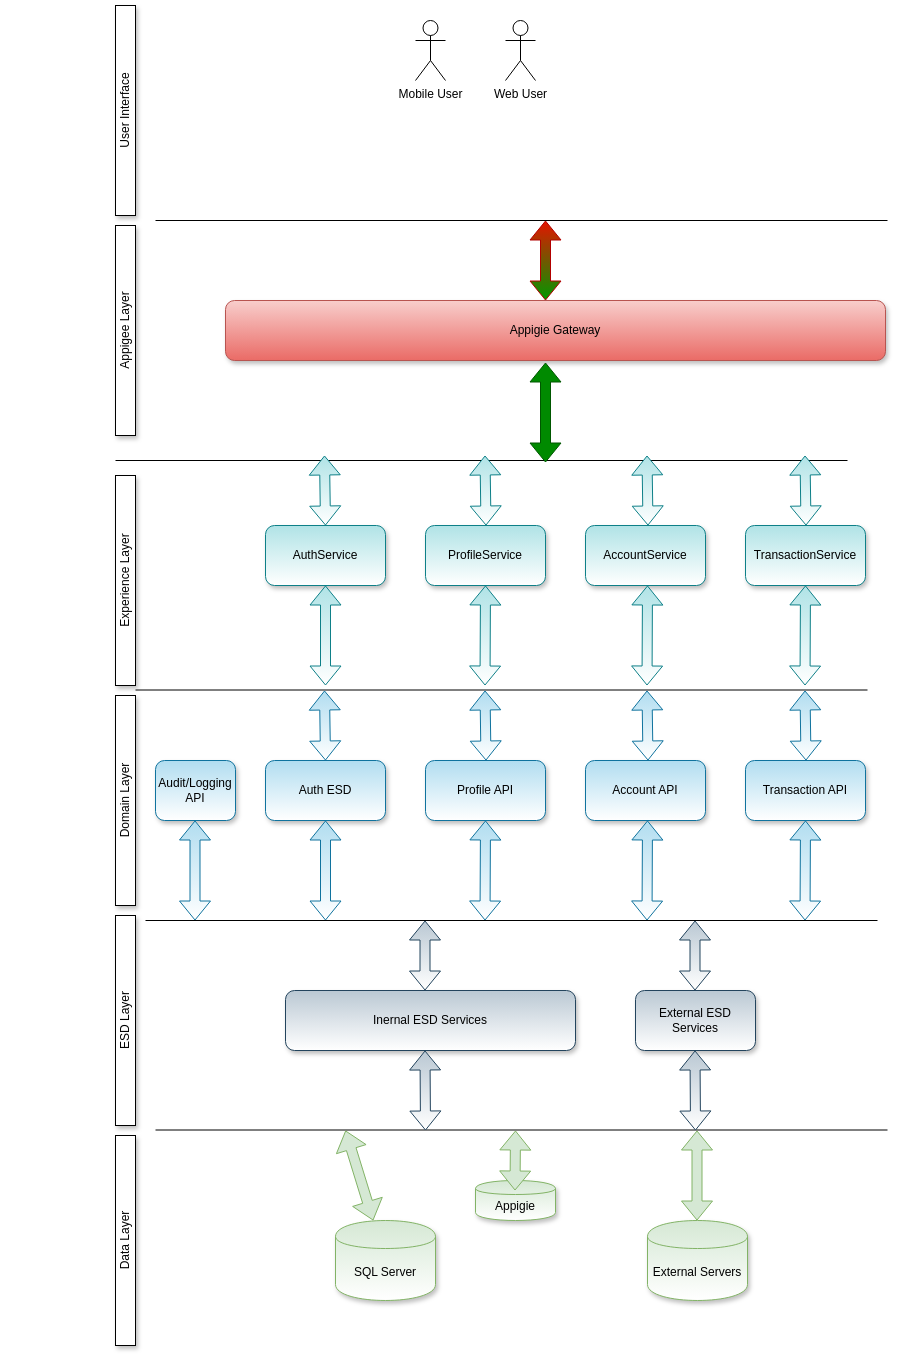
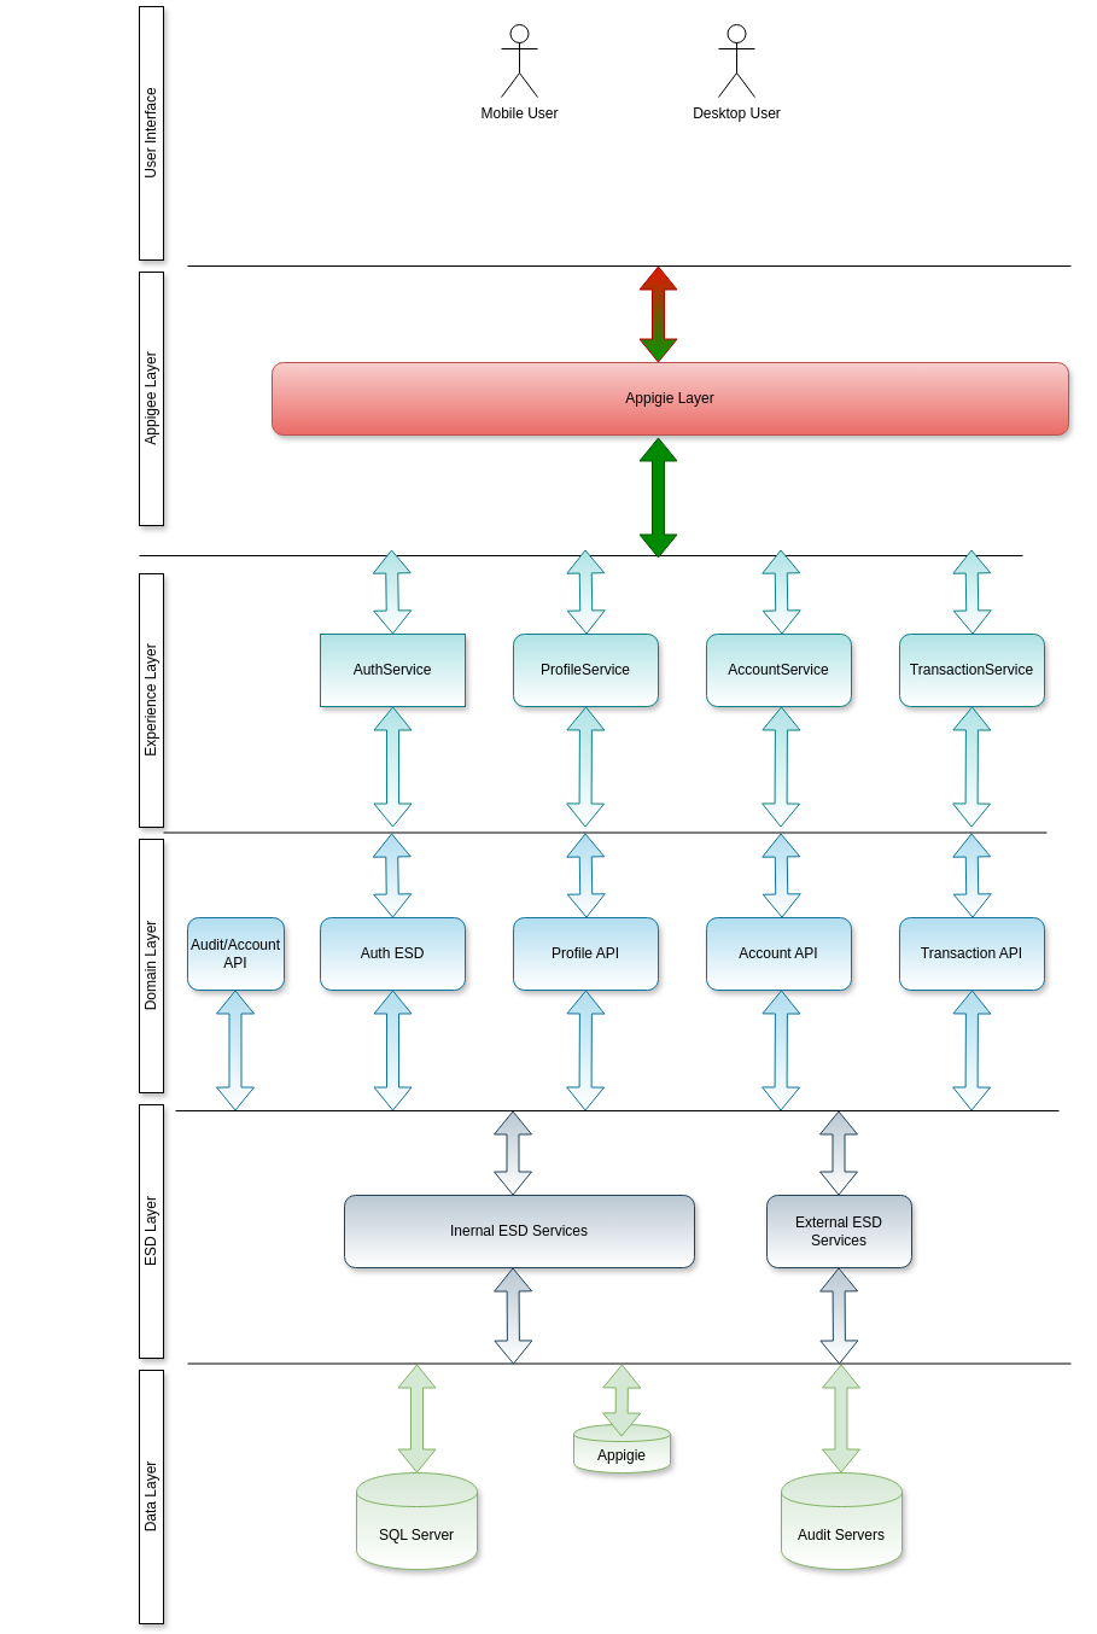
- <mxCell id="4" value="Web User" style="shape=umlActor;verticalLabelPosition=bottom;labelBackgroundColor=#ffffff;verticalAlign=top;html=1;outlineConnect=0;" parent="1" vertex="1"><mxGeometry x="505" y="20" width="30" height="60" as="geometry" /></mxCell>
+ <mxCell id="52" value="Desktop User" style="shape=umlActor;verticalLabelPosition=bottom;labelBackgroundColor=#ffffff;verticalAlign=top;html=1;outlineConnect=0;" parent="1" vertex="1"><mxGeometry x="595" y="20" width="30" height="60" as="geometry" /></mxCell>
- <mxCell id="51" value="Appigie Gateway" style="rounded=1;whiteSpace=wrap;html=1;fillColor=#f8cecc;strokeColor=#b85450;shadow=1;glass=0;comic=0;gradientColor=#ea6b66;" parent="1" vertex="1"><mxGeometry x="225" y="300" width="660" height="60" as="geometry" /></mxCell>
+ <mxCell id="51" value="Appigie Layer" style="rounded=1;whiteSpace=wrap;html=1;fillColor=#f8cecc;strokeColor=#b85450;shadow=1;glass=0;comic=0;gradientColor=#ea6b66;" parent="1" vertex="1"><mxGeometry x="225" y="300" width="660" height="60" as="geometry" /></mxCell>
- <mxCell id="39" value="AuthService" style="rounded=1;whiteSpace=wrap;html=1;shadow=1;glass=0;comic=0;fillColor=#b0e3e6;strokeColor=#0e8088;gradientColor=#ffffff;" parent="1" vertex="1"><mxGeometry x="265" y="525" width="120" height="60" as="geometry" /></mxCell>
+ <mxCell id="39" value="AuthService" style="whiteSpace=wrap;html=1;shadow=1;glass=0;comic=0;fillColor=#b0e3e6;strokeColor=#0e8088;gradientColor=#ffffff;rounded=0;" parent="1" vertex="1"><mxGeometry x="265" y="525" width="120" height="60" as="geometry" /></mxCell>
- <mxCell id="55" value="Audit/Logging API" style="rounded=1;whiteSpace=wrap;html=1;shadow=1;glass=0;comic=0;fillColor=#b1ddf0;strokeColor=#10739e;gradientColor=#ffffff;" parent="1" vertex="1"><mxGeometry x="155" y="760" width="80" height="60" as="geometry" /></mxCell>
+ <mxCell id="55" value="Audit/Account API" style="rounded=1;whiteSpace=wrap;html=1;shadow=1;glass=0;comic=0;fillColor=#b1ddf0;strokeColor=#10739e;gradientColor=#ffffff;" parent="1" vertex="1"><mxGeometry x="155" y="760" width="80" height="60" as="geometry" /></mxCell>
- <mxCell id="16" value="SQL Server" style="shape=cylinder;whiteSpace=wrap;html=1;boundedLbl=1;backgroundOutline=1;shadow=1;glass=0;comic=0;fillColor=#d5e8d4;strokeColor=#82b366;gradientColor=#ffffff;" parent="1" vertex="1"><mxGeometry x="335" y="1220" width="100" height="80" as="geometry" /></mxCell>
+ <mxCell id="16" value="SQL Server" style="shape=cylinder;whiteSpace=wrap;html=1;boundedLbl=1;backgroundOutline=1;shadow=1;glass=0;comic=0;fillColor=#d5e8d4;strokeColor=#82b366;gradientColor=#ffffff;" parent="1" vertex="1"><mxGeometry x="295" y="1220" width="100" height="80" as="geometry" /></mxCell>
- <mxCell id="17" value="External Servers" style="shape=cylinder;whiteSpace=wrap;html=1;boundedLbl=1;backgroundOutline=1;shadow=1;glass=0;comic=0;fillColor=#d5e8d4;strokeColor=#82b366;gradientColor=#ffffff;" parent="1" vertex="1"><mxGeometry x="647" y="1220" width="100" height="80" as="geometry" /></mxCell>
+ <mxCell id="17" value="Audit Servers" style="shape=cylinder;whiteSpace=wrap;html=1;boundedLbl=1;backgroundOutline=1;shadow=1;glass=0;comic=0;fillColor=#d5e8d4;strokeColor=#82b366;gradientColor=#ffffff;" parent="1" vertex="1"><mxGeometry x="647" y="1220" width="100" height="80" as="geometry" /></mxCell>
